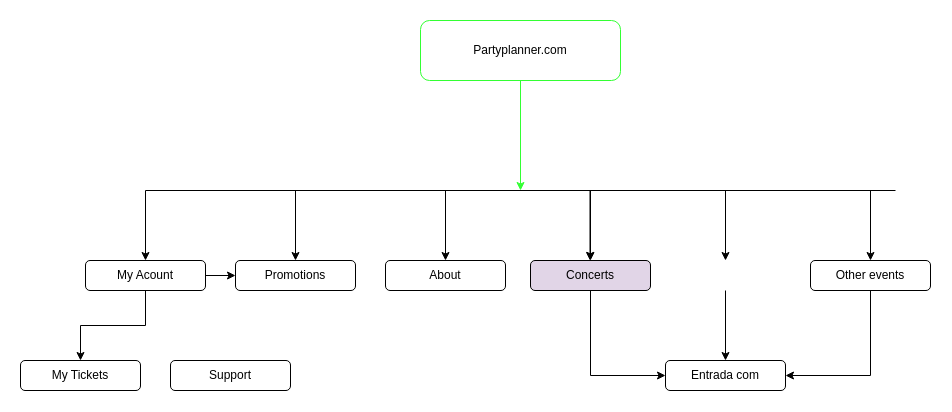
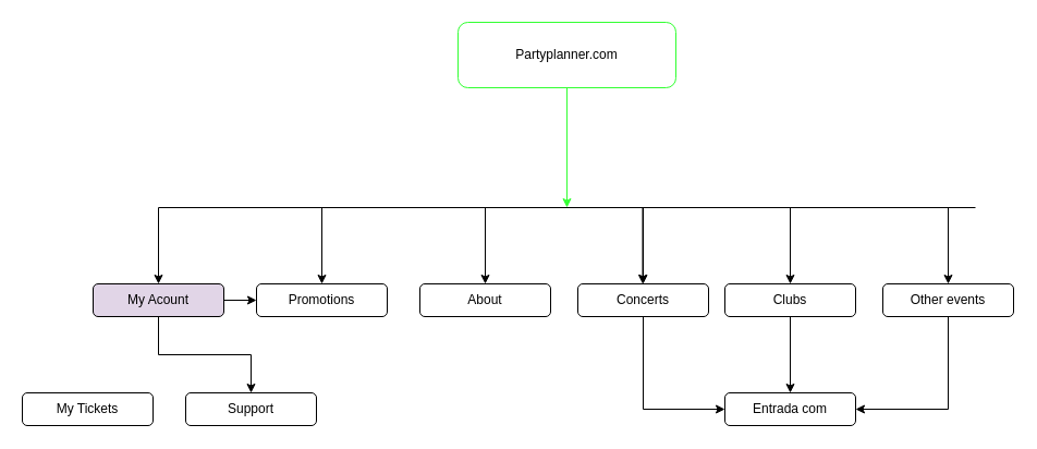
- <mxCell id="13" value="My Acount" style="rounded=1;whiteSpace=wrap;html=1;" parent="11" vertex="1"><mxGeometry y="70" width="120" height="30" as="geometry" /></mxCell>
+ <mxCell id="13" value="My Acount" style="rounded=1;whiteSpace=wrap;html=1;fillColor=#e1d5e7;" parent="11" vertex="1"><mxGeometry y="70" width="120" height="30" as="geometry" /></mxCell>
- <mxCell id="23" value="Concerts" style="rounded=1;whiteSpace=wrap;html=1;fillColor=#e1d5e7;" parent="1" vertex="1"><mxGeometry x="530" y="260" width="120" height="30" as="geometry" /></mxCell>
+ <mxCell id="23" value="Concerts" style="rounded=1;whiteSpace=wrap;html=1;" parent="1" vertex="1"><mxGeometry x="530" y="260" width="120" height="30" as="geometry" /></mxCell>
+ <mxCell id="18" value="Clubs" style="rounded=1;whiteSpace=wrap;html=1;" parent="16" vertex="1"><mxGeometry y="70" width="120" height="30" as="geometry" /></mxCell>
- <mxCell id="32" style="edgeStyle=orthogonalEdgeStyle;rounded=0;orthogonalLoop=1;jettySize=auto;html=1;" edge="1" parent="1" source="13" target="7"><mxGeometry relative="1" as="geometry" /></mxCell>
+ <mxCell id="32" style="edgeStyle=orthogonalEdgeStyle;rounded=0;orthogonalLoop=1;jettySize=auto;html=1;" edge="1" parent="1" source="13" target="5"><mxGeometry relative="1" as="geometry" /></mxCell>
